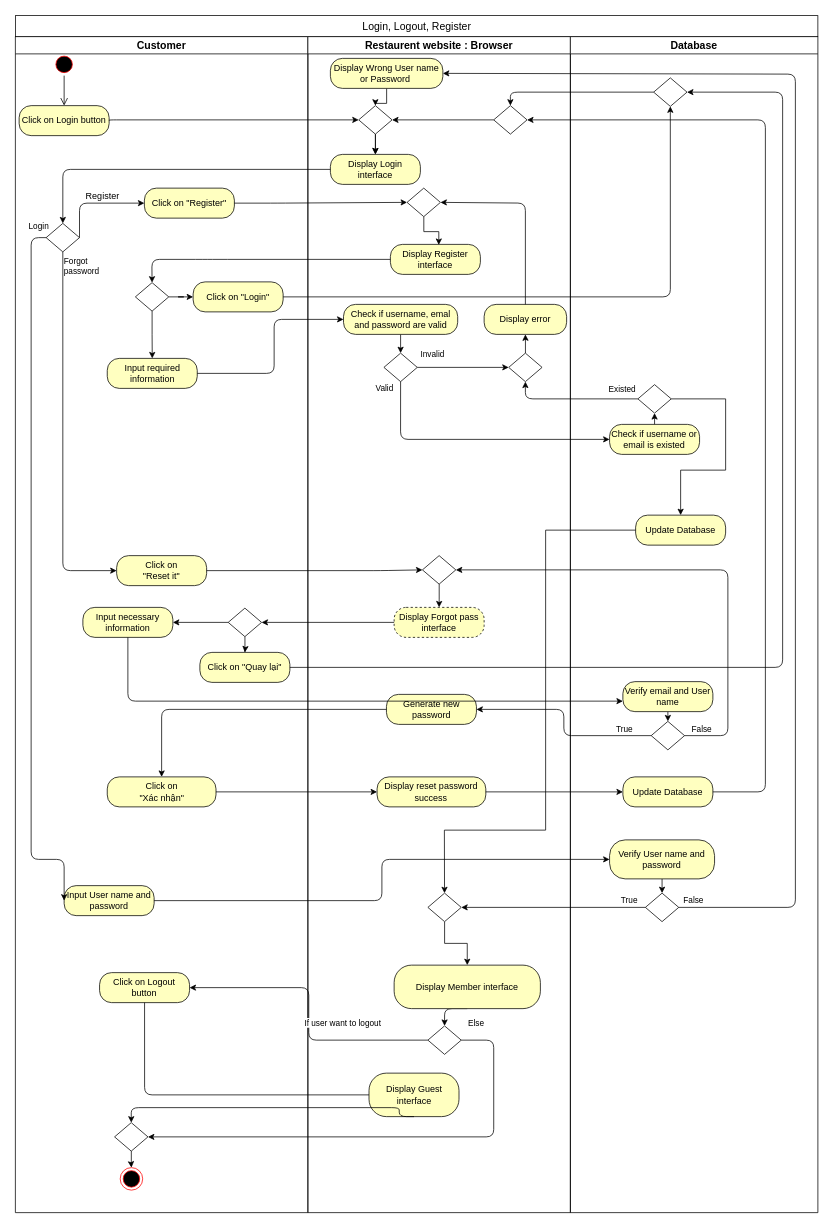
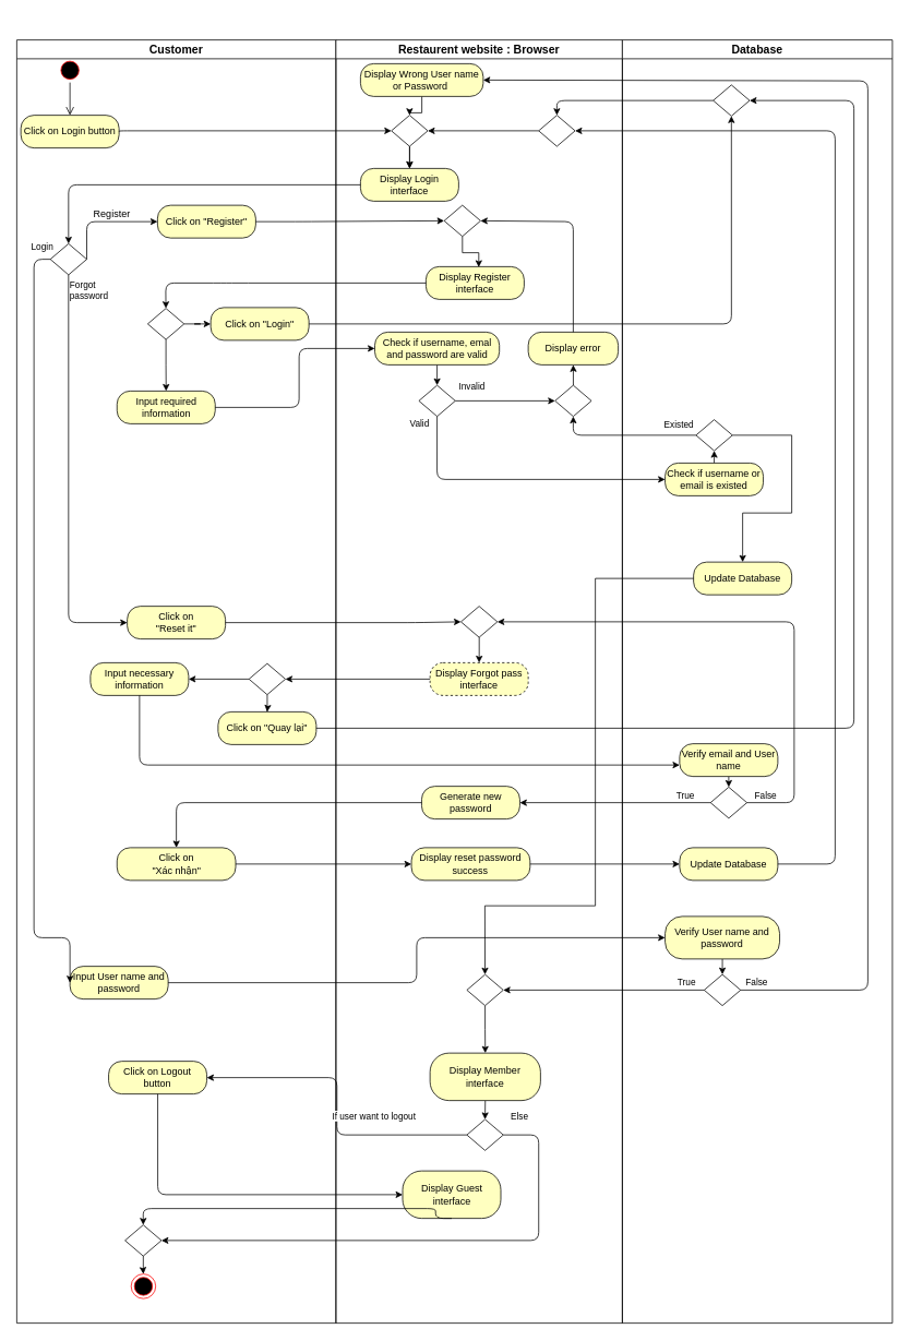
- <mxCell id="73" value="Login, Logout, Register" style="html=1;strokeColor=#000000;fontSize=14;" parent="1" vertex="1"><mxGeometry x="20" y="20" width="1070" height="28" as="geometry" /></mxCell>
- <mxCell id="37" value="Generate new password" style="rounded=1;whiteSpace=wrap;html=1;arcSize=40;fontColor=#000000;fillColor=#ffffc0;strokeColor=#000000;" parent="28" vertex="1"><mxGeometry x="104.75" y="877" width="120" height="40" as="geometry" /></mxCell>
+ <mxCell id="37" value="Generate new password" style="rounded=1;whiteSpace=wrap;html=1;arcSize=40;fontColor=#000000;fillColor=#ffffc0;strokeColor=#000000;" parent="28" vertex="1"><mxGeometry x="104.75" y="912" width="120" height="40" as="geometry" /></mxCell>
- <mxCell id="39" value="Display Member interface" style="rounded=1;whiteSpace=wrap;html=1;arcSize=40;fontColor=#000000;fillColor=#ffffc0;strokeColor=#000000;" parent="28" vertex="1"><mxGeometry x="115" y="1238" width="195" height="58" as="geometry" /></mxCell>
+ <mxCell id="39" value="Display Member interface" style="rounded=1;whiteSpace=wrap;html=1;arcSize=40;fontColor=#000000;fillColor=#ffffc0;strokeColor=#000000;" parent="28" vertex="1"><mxGeometry x="115" y="1238" width="135" height="58" as="geometry" /></mxCell>
- <mxCell id="88" style="edgeStyle=orthogonalEdgeStyle;rounded=1;orthogonalLoop=1;jettySize=auto;html=1;exitX=0.5;exitY=1;exitDx=0;exitDy=0;entryX=0;entryY=0.5;entryDx=0;entryDy=0;labelBackgroundColor=default;strokeColor=#000000;verticalAlign=bottom;endArrow=none;" parent="1" source="11" target="41" edge="1"><mxGeometry relative="1" as="geometry" /></mxCell>
+ <mxCell id="88" style="edgeStyle=orthogonalEdgeStyle;rounded=1;orthogonalLoop=1;jettySize=auto;html=1;exitX=0.5;exitY=1;exitDx=0;exitDy=0;entryX=0;entryY=0.5;entryDx=0;entryDy=0;labelBackgroundColor=default;strokeColor=#000000;verticalAlign=bottom;" parent="1" source="11" target="41" edge="1"><mxGeometry relative="1" as="geometry" /></mxCell>
